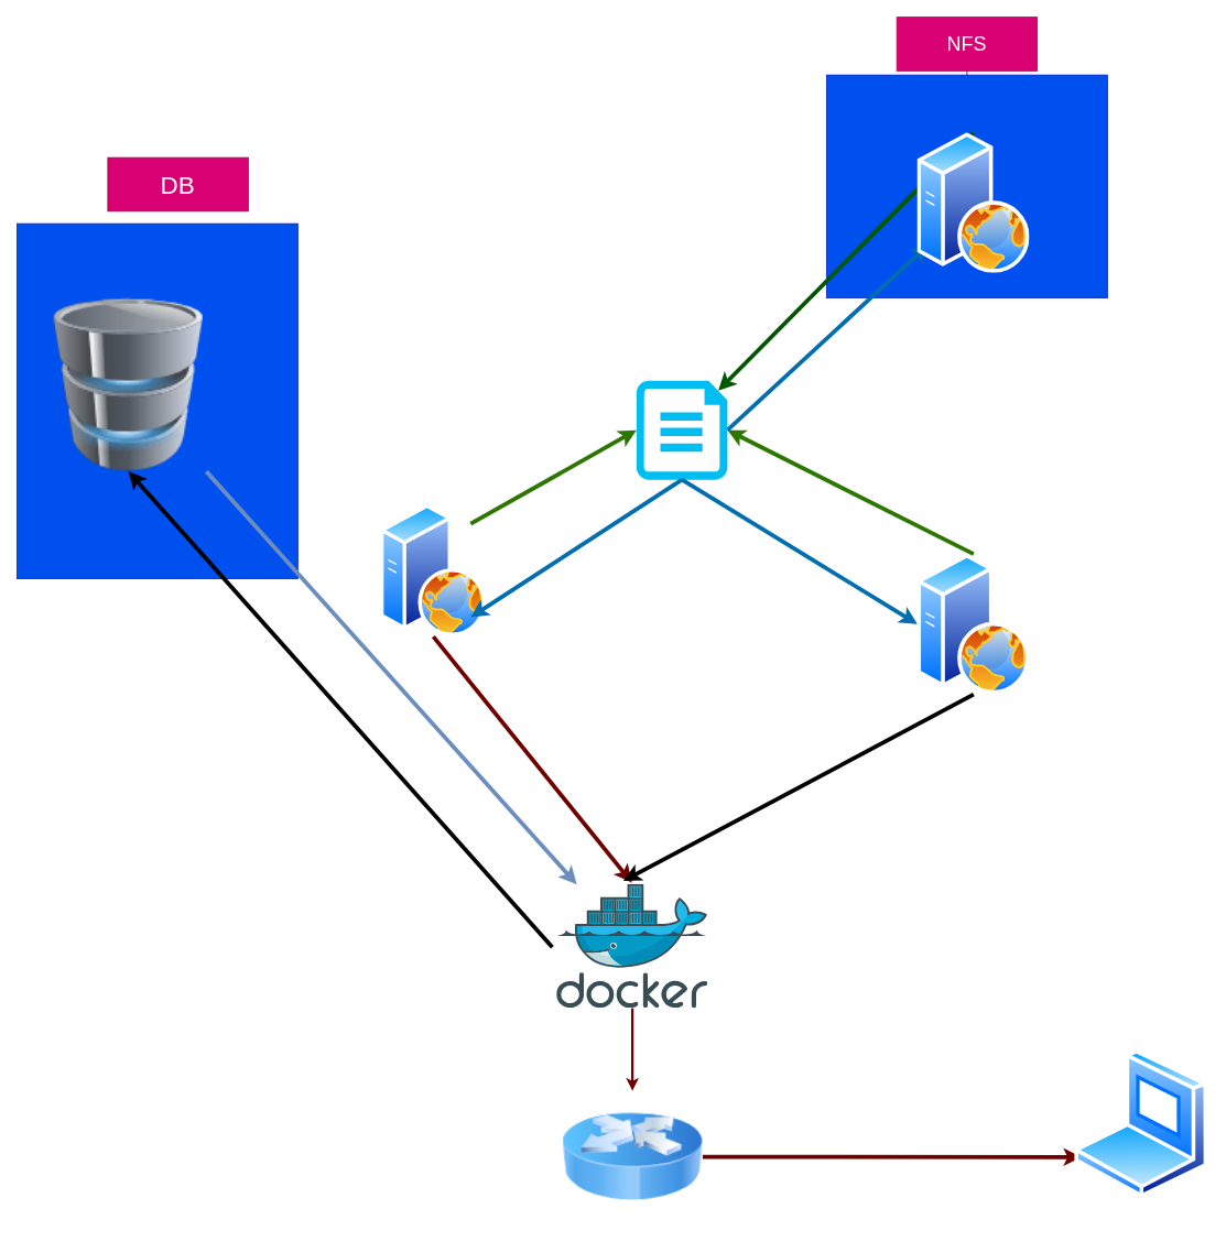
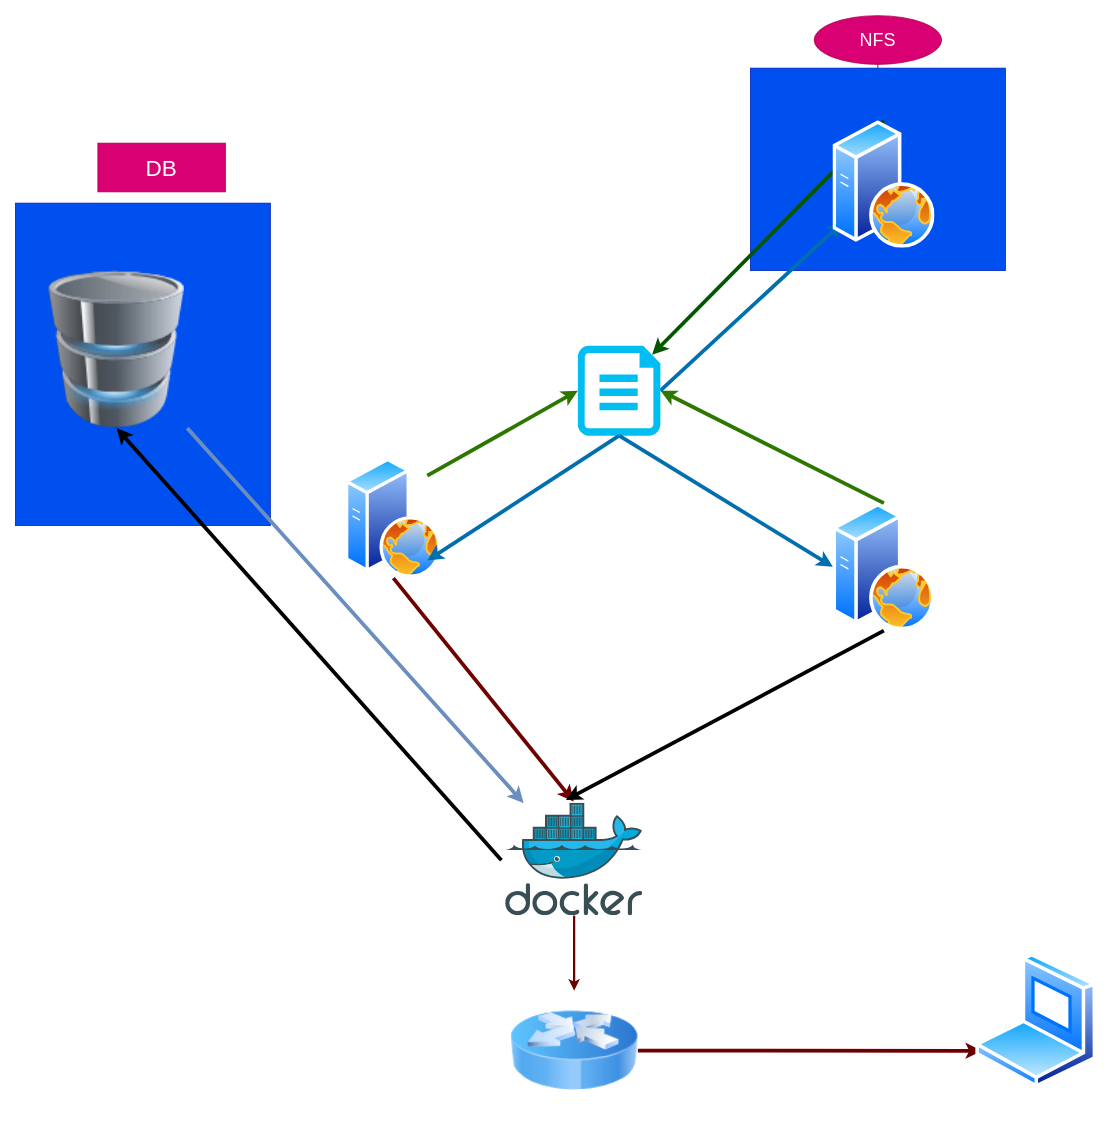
- <mxCell id="23" value="&lt;font style=&quot;font-size: 24px;&quot;&gt;NFS&lt;/font&gt;" style="rounded=0;whiteSpace=wrap;html=1;fillColor=#d80073;fontColor=#ffffff;strokeColor=#A50040;" vertex="1" parent="1"><mxGeometry x="1085" y="20" width="170" height="65" as="geometry" /></mxCell>
+ <mxCell id="23" value="&lt;font style=&quot;font-size: 24px;&quot;&gt;NFS&lt;/font&gt;" style="ellipse;whiteSpace=wrap;html=1;fillColor=#d80073;fontColor=#ffffff;strokeColor=#A50040;" vertex="1" parent="1"><mxGeometry x="1085" y="20" width="170" height="65" as="geometry" /></mxCell>
